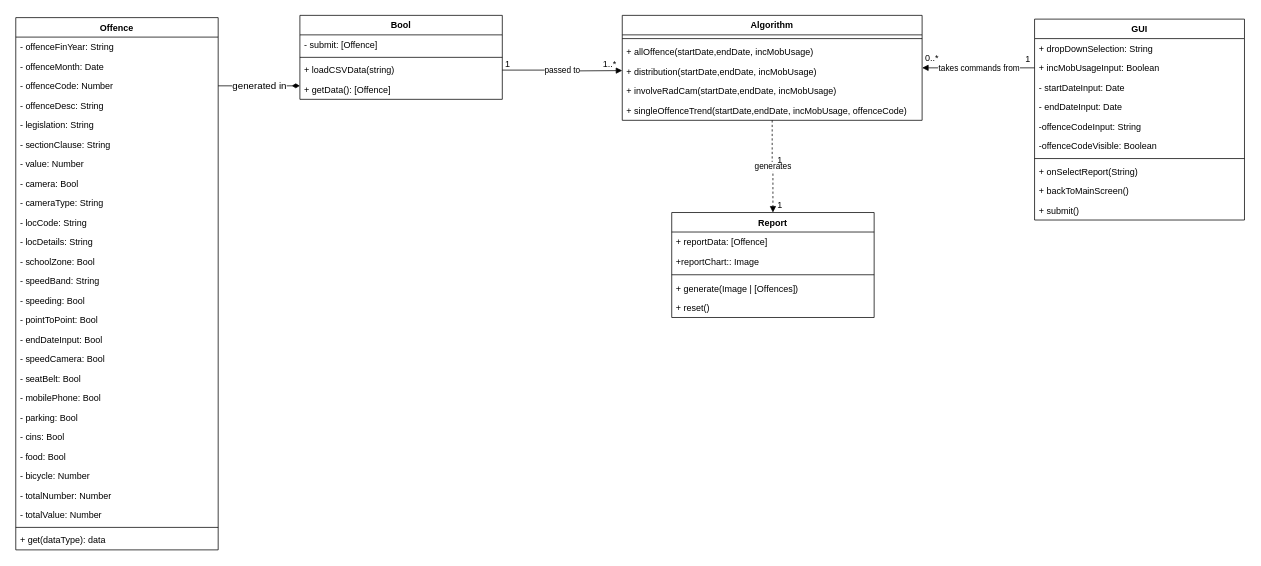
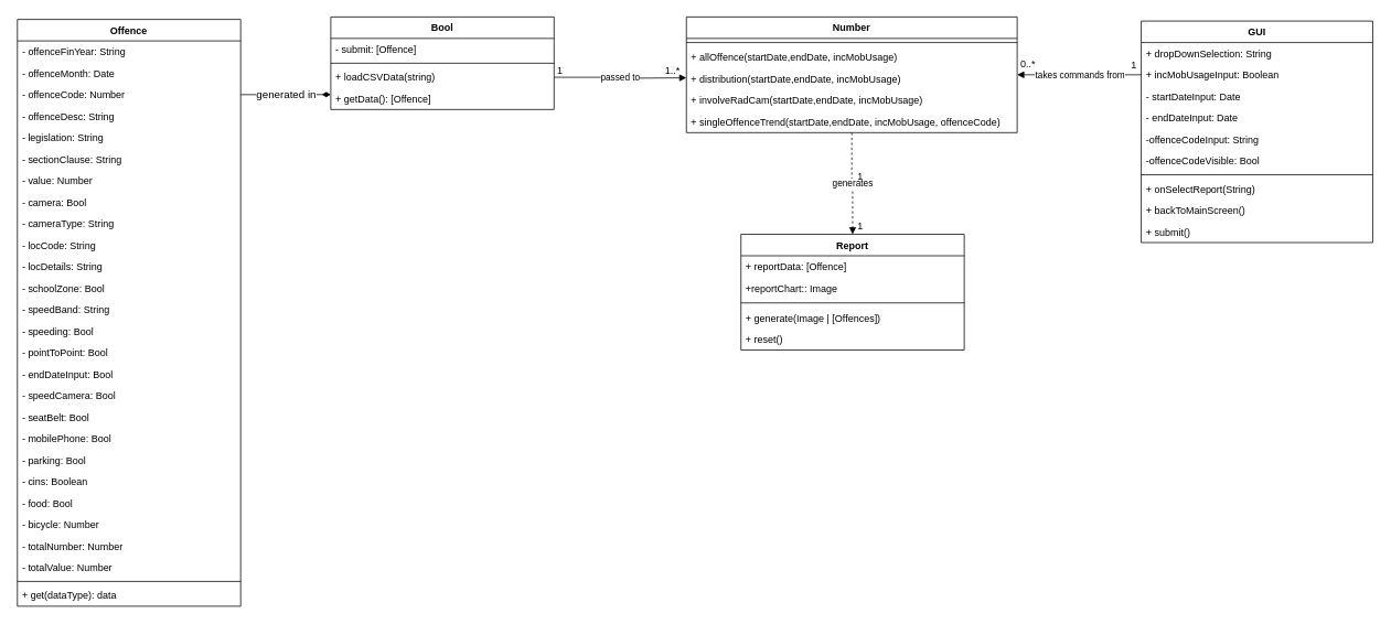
- <mxCell id="47" value="Algorithm" style="swimlane;fontStyle=1;align=center;verticalAlign=top;childLayout=stackLayout;horizontal=1;startSize=26;horizontalStack=0;resizeParent=1;resizeParentMax=0;resizeLast=0;collapsible=1;marginBottom=0;" parent="1" vertex="1"><mxGeometry x="829" y="20" width="400" height="140" as="geometry" /></mxCell>
+ <mxCell id="47" value="Number" style="swimlane;fontStyle=1;align=center;verticalAlign=top;childLayout=stackLayout;horizontal=1;startSize=26;horizontalStack=0;resizeParent=1;resizeParentMax=0;resizeLast=0;collapsible=1;marginBottom=0;" parent="1" vertex="1"><mxGeometry x="829" y="20" width="400" height="140" as="geometry" /></mxCell>
- <mxCell id="41" value="-offenceCodeVisible: Boolean" style="text;strokeColor=none;fillColor=none;align=left;verticalAlign=top;spacingLeft=4;spacingRight=4;overflow=hidden;rotatable=0;points=[[0,0.5],[1,0.5]];portConstraint=eastwest;" parent="35" vertex="1"><mxGeometry y="156" width="280" height="26" as="geometry" /></mxCell>
+ <mxCell id="41" value="-offenceCodeVisible: Bool" style="text;strokeColor=none;fillColor=none;align=left;verticalAlign=top;spacingLeft=4;spacingRight=4;overflow=hidden;rotatable=0;points=[[0,0.5],[1,0.5]];portConstraint=eastwest;" parent="35" vertex="1"><mxGeometry y="156" width="280" height="26" as="geometry" /></mxCell>
- <mxCell id="23" value="- cins: Bool" style="text;strokeColor=none;fillColor=none;align=left;verticalAlign=top;spacingLeft=4;spacingRight=4;overflow=hidden;rotatable=0;points=[[0,0.5],[1,0.5]];portConstraint=eastwest;" parent="2" vertex="1"><mxGeometry y="546" width="270" height="26" as="geometry" /></mxCell>
+ <mxCell id="23" value="- cins: Boolean" style="text;strokeColor=none;fillColor=none;align=left;verticalAlign=top;spacingLeft=4;spacingRight=4;overflow=hidden;rotatable=0;points=[[0,0.5],[1,0.5]];portConstraint=eastwest;" parent="2" vertex="1"><mxGeometry y="546" width="270" height="26" as="geometry" /></mxCell>
